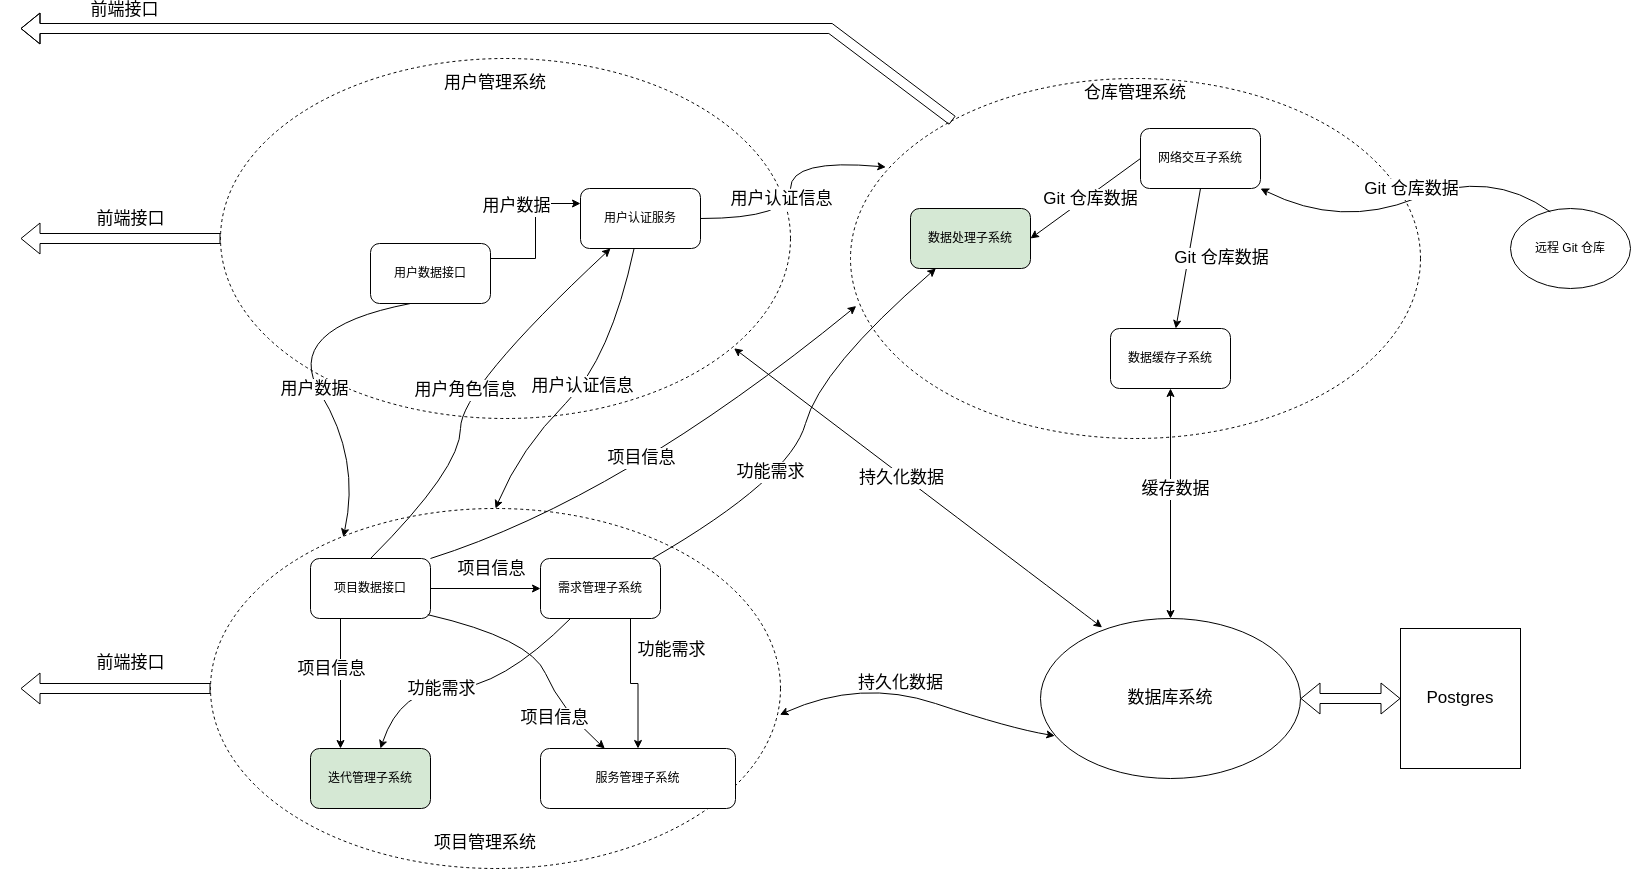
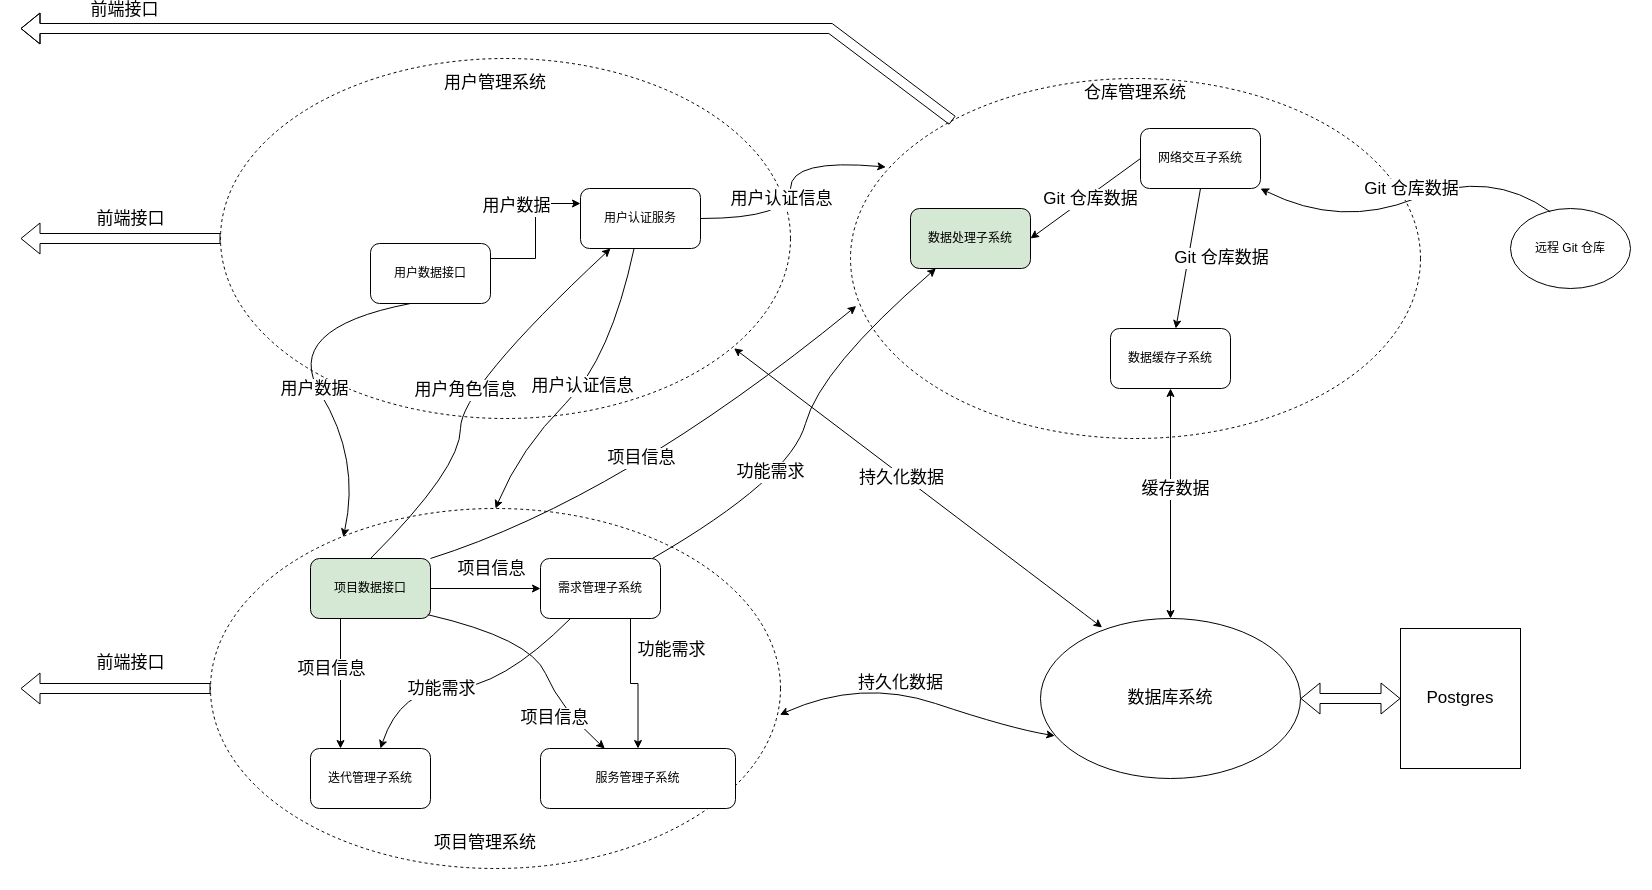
- <mxCell id="13" value="项目数据接口" style="rounded=1;whiteSpace=wrap;html=1;" vertex="1" parent="1"><mxGeometry x="310" y="550" width="120" height="60" as="geometry" /></mxCell>
+ <mxCell id="13" value="项目数据接口" style="rounded=1;whiteSpace=wrap;html=1;fillColor=#d5e8d4;" vertex="1" parent="1"><mxGeometry x="310" y="550" width="120" height="60" as="geometry" /></mxCell>
- <mxCell id="17" value="迭代管理子系统" style="rounded=1;whiteSpace=wrap;html=1;fillColor=#d5e8d4;" vertex="1" parent="1"><mxGeometry x="310" y="740" width="120" height="60" as="geometry" /></mxCell>
+ <mxCell id="17" value="迭代管理子系统" style="rounded=1;whiteSpace=wrap;html=1;" vertex="1" parent="1"><mxGeometry x="310" y="740" width="120" height="60" as="geometry" /></mxCell>
